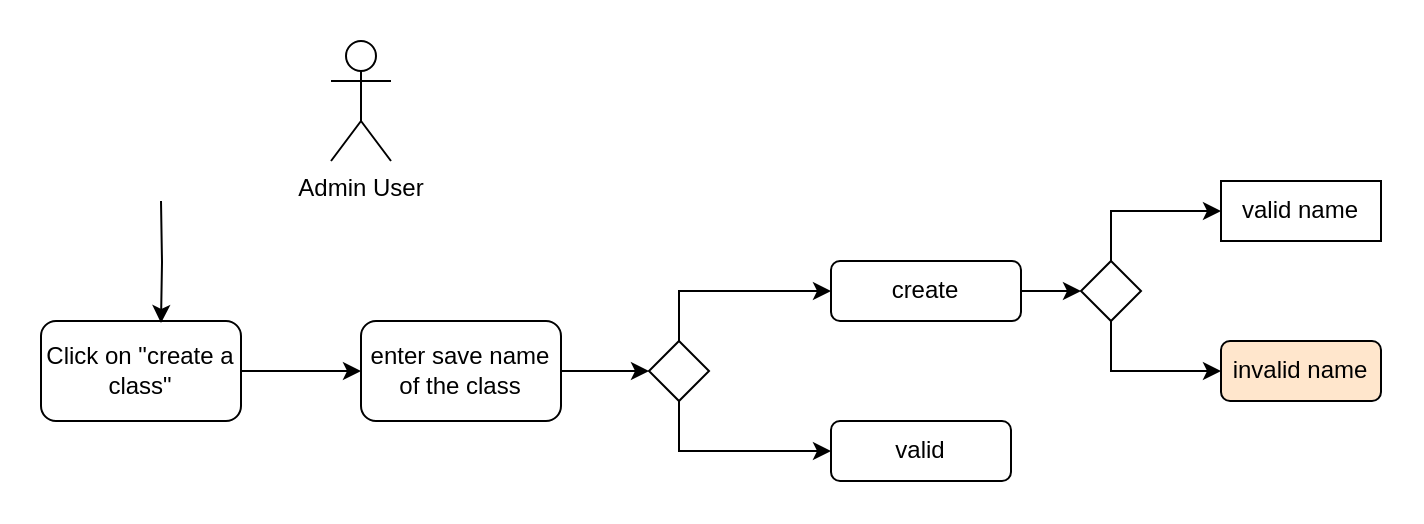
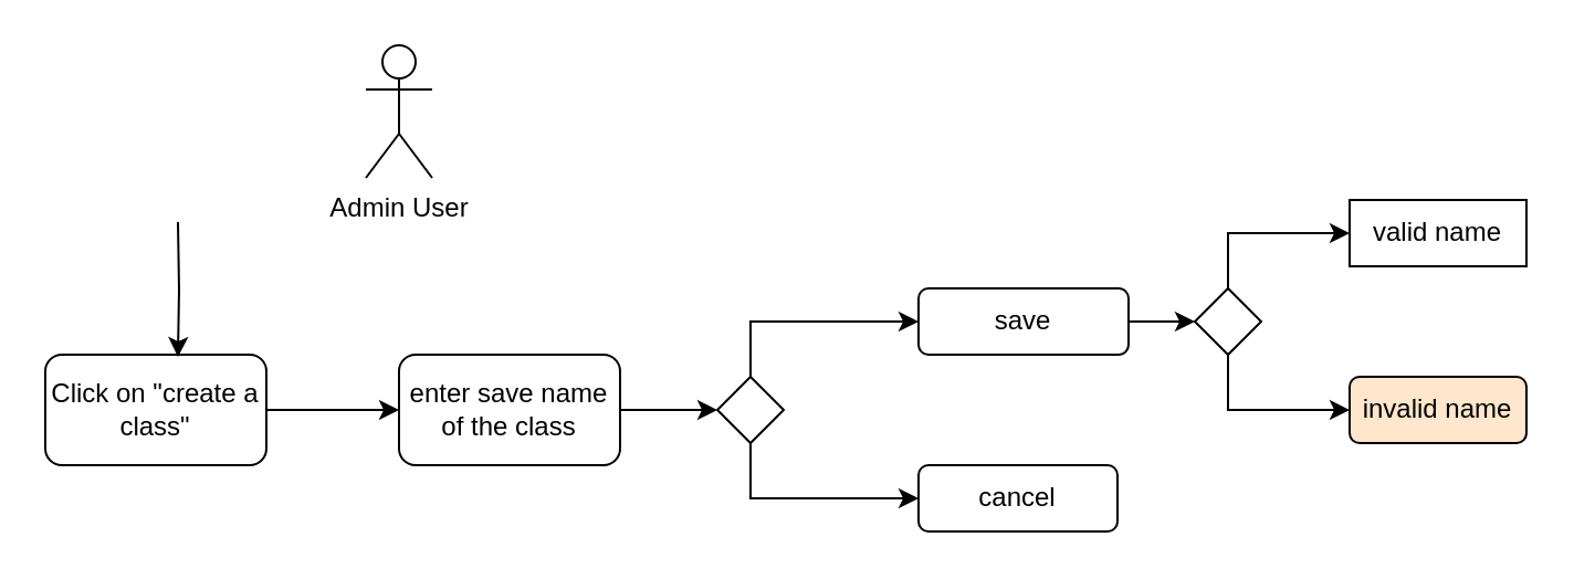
- <mxCell id="12" value="create" style="rounded=1;whiteSpace=wrap;html=1;" vertex="1" parent="1"><mxGeometry x="415" y="130" width="95" height="30" as="geometry" /></mxCell>
+ <mxCell id="12" value="save" style="rounded=1;whiteSpace=wrap;html=1;" vertex="1" parent="1"><mxGeometry x="415" y="130" width="95" height="30" as="geometry" /></mxCell>
- <mxCell id="13" value="valid" style="rounded=1;whiteSpace=wrap;html=1;" vertex="1" parent="1"><mxGeometry x="415" y="210" width="90" height="30" as="geometry" /></mxCell>
+ <mxCell id="13" value="cancel" style="rounded=1;whiteSpace=wrap;html=1;" vertex="1" parent="1"><mxGeometry x="415" y="210" width="90" height="30" as="geometry" /></mxCell>
